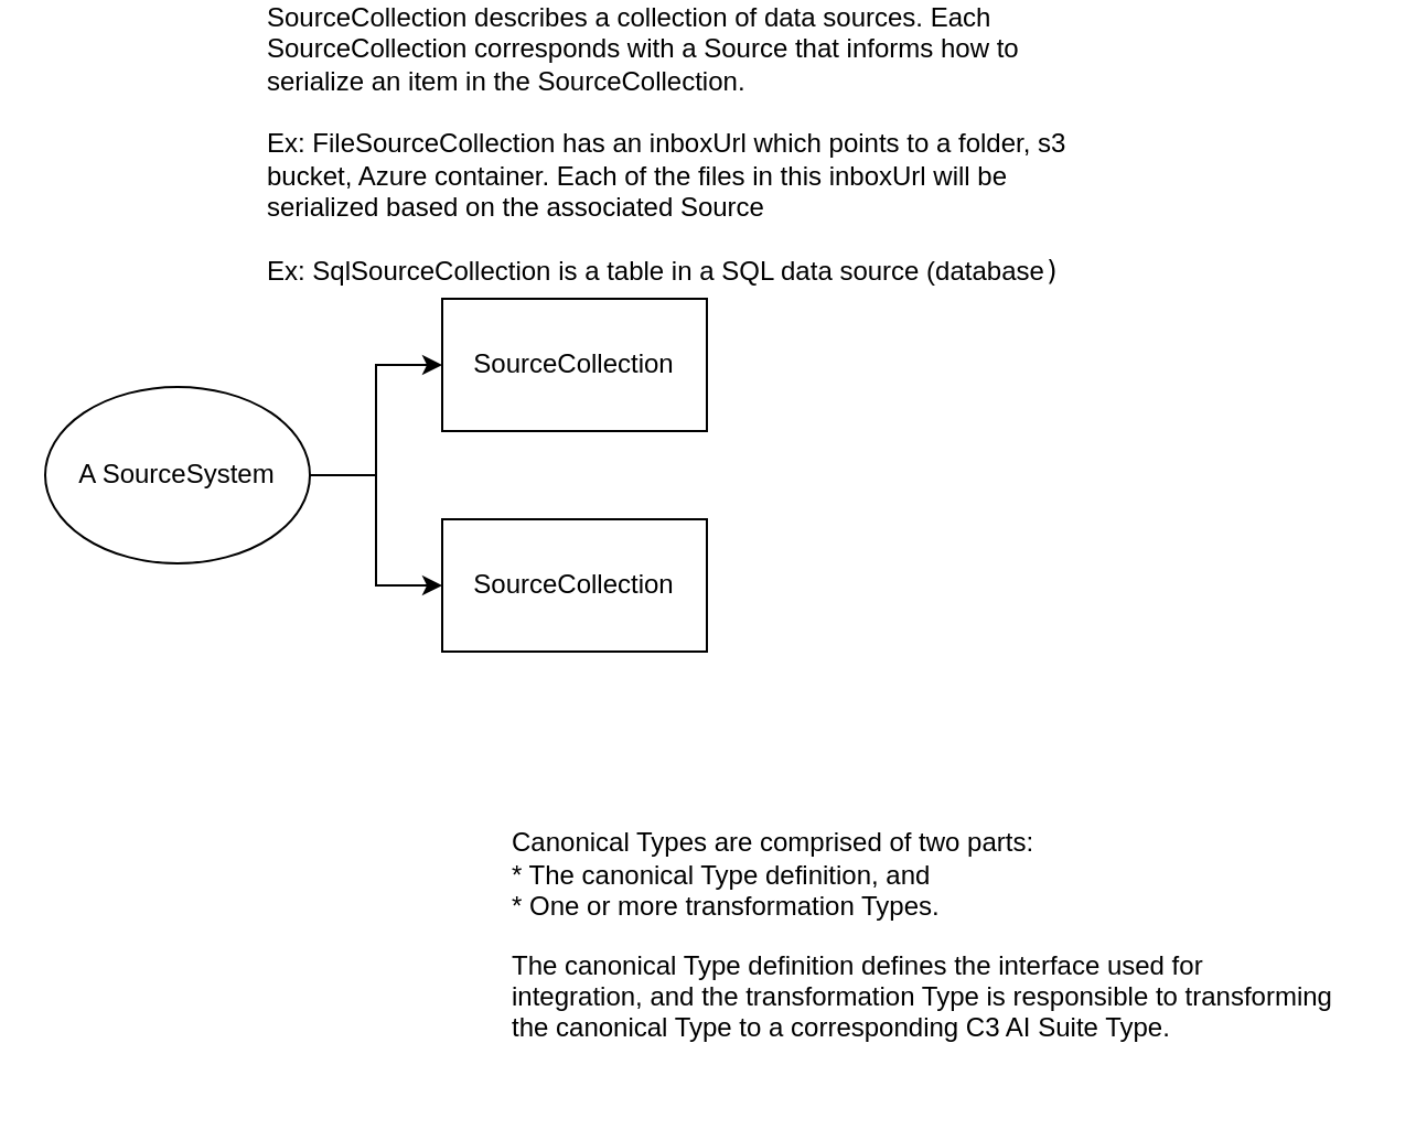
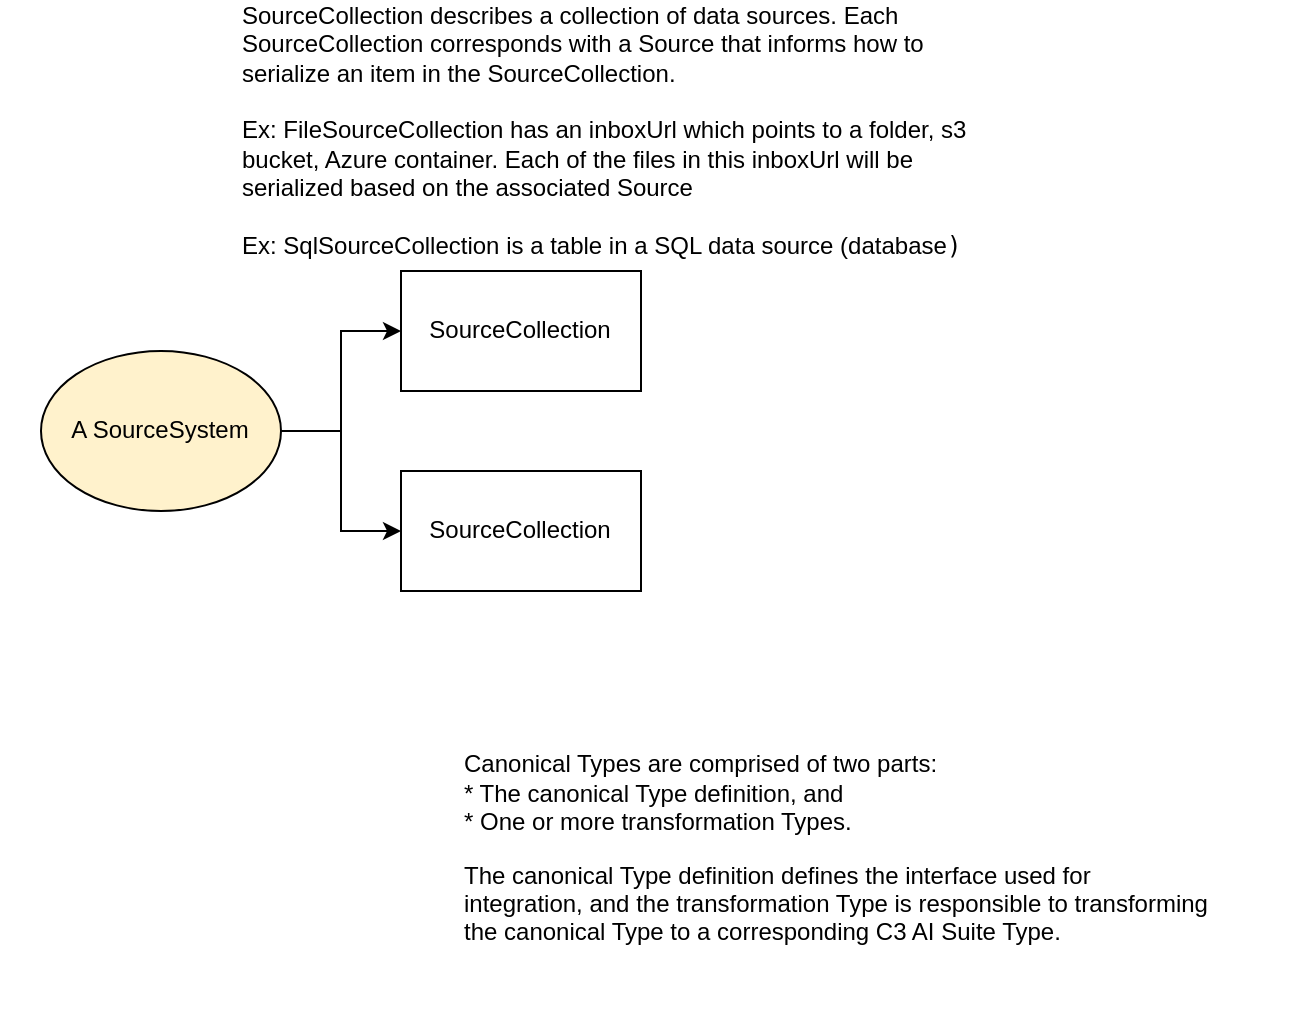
- <mxCell id="4" value="A SourceSystem" style="ellipse;whiteSpace=wrap;html=1;" vertex="1" parent="1"><mxGeometry x="20" y="170" width="120" height="80" as="geometry" /></mxCell>
+ <mxCell id="4" value="A SourceSystem" style="ellipse;whiteSpace=wrap;html=1;fillColor=#fff2cc;" vertex="1" parent="1"><mxGeometry x="20" y="170" width="120" height="80" as="geometry" /></mxCell>
